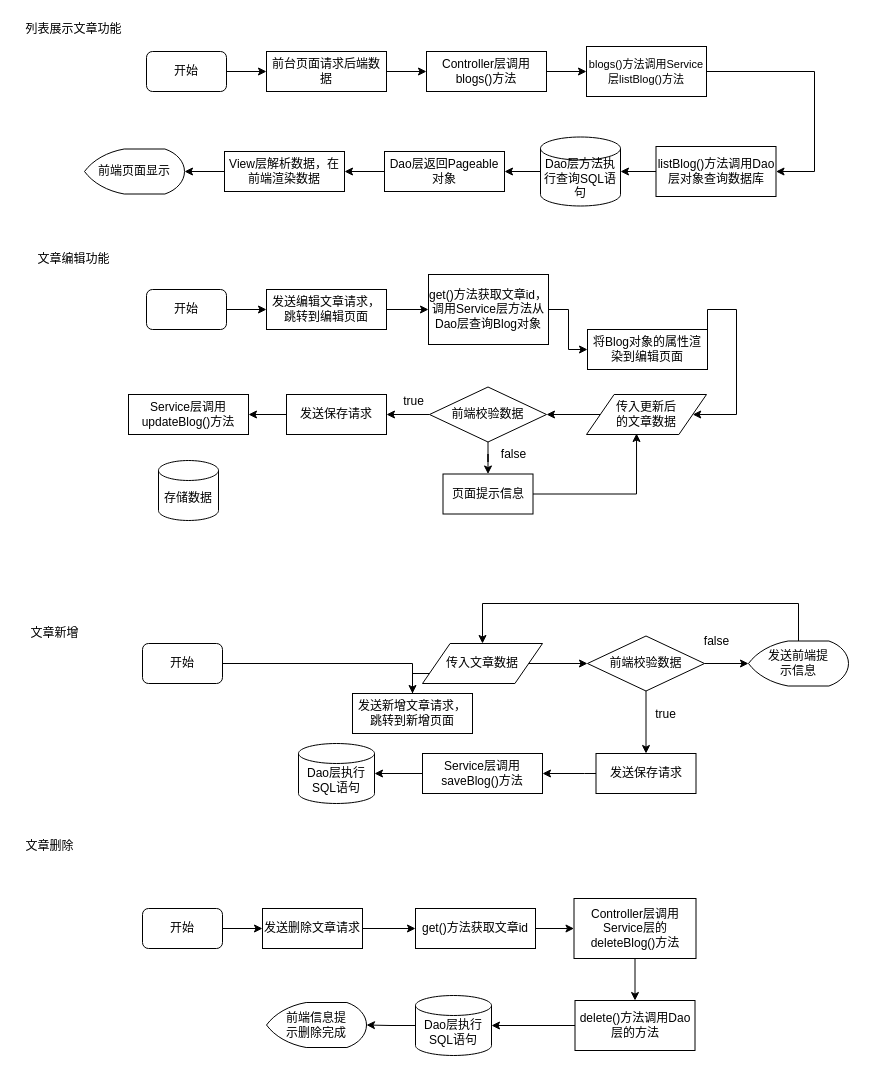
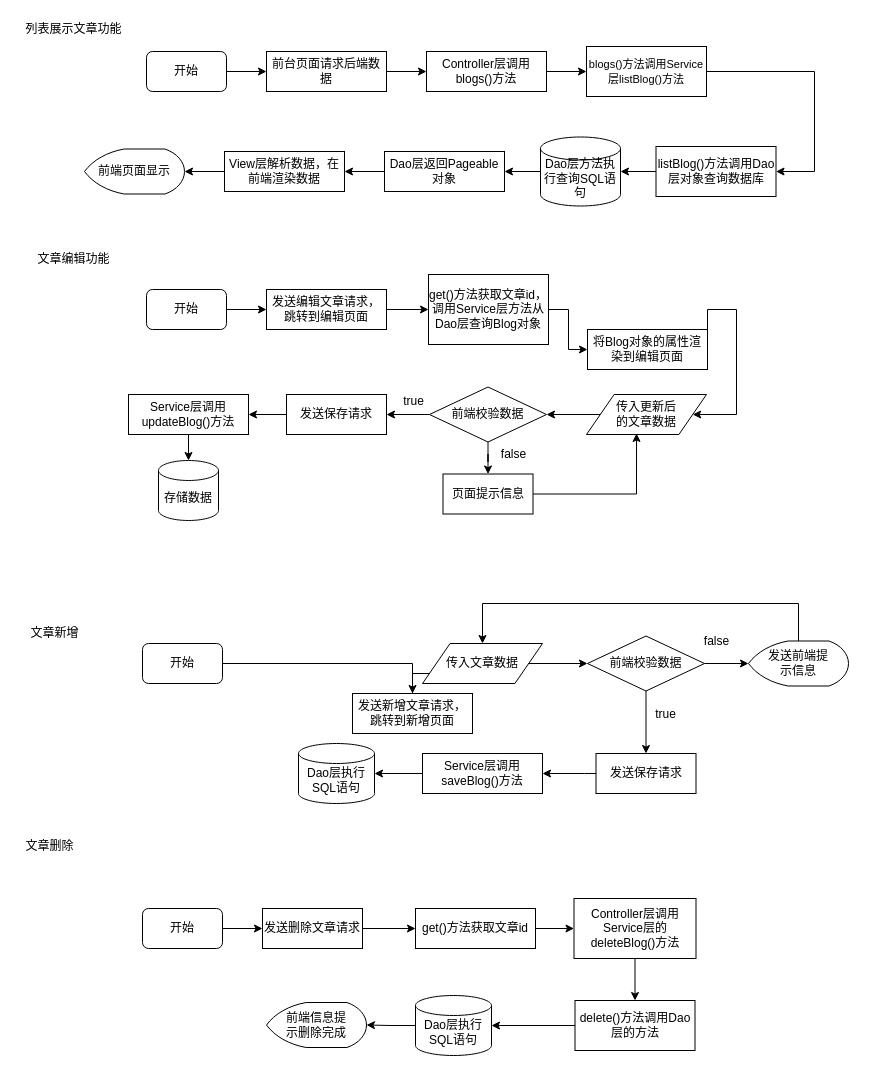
+ <mxCell id="29" value="" style="edgeStyle=orthogonalEdgeStyle;rounded=0;orthogonalLoop=1;jettySize=auto;html=1;fontSize=12;" edge="1" parent="1" source="30" target="31"><mxGeometry relative="1" as="geometry" /></mxCell>
